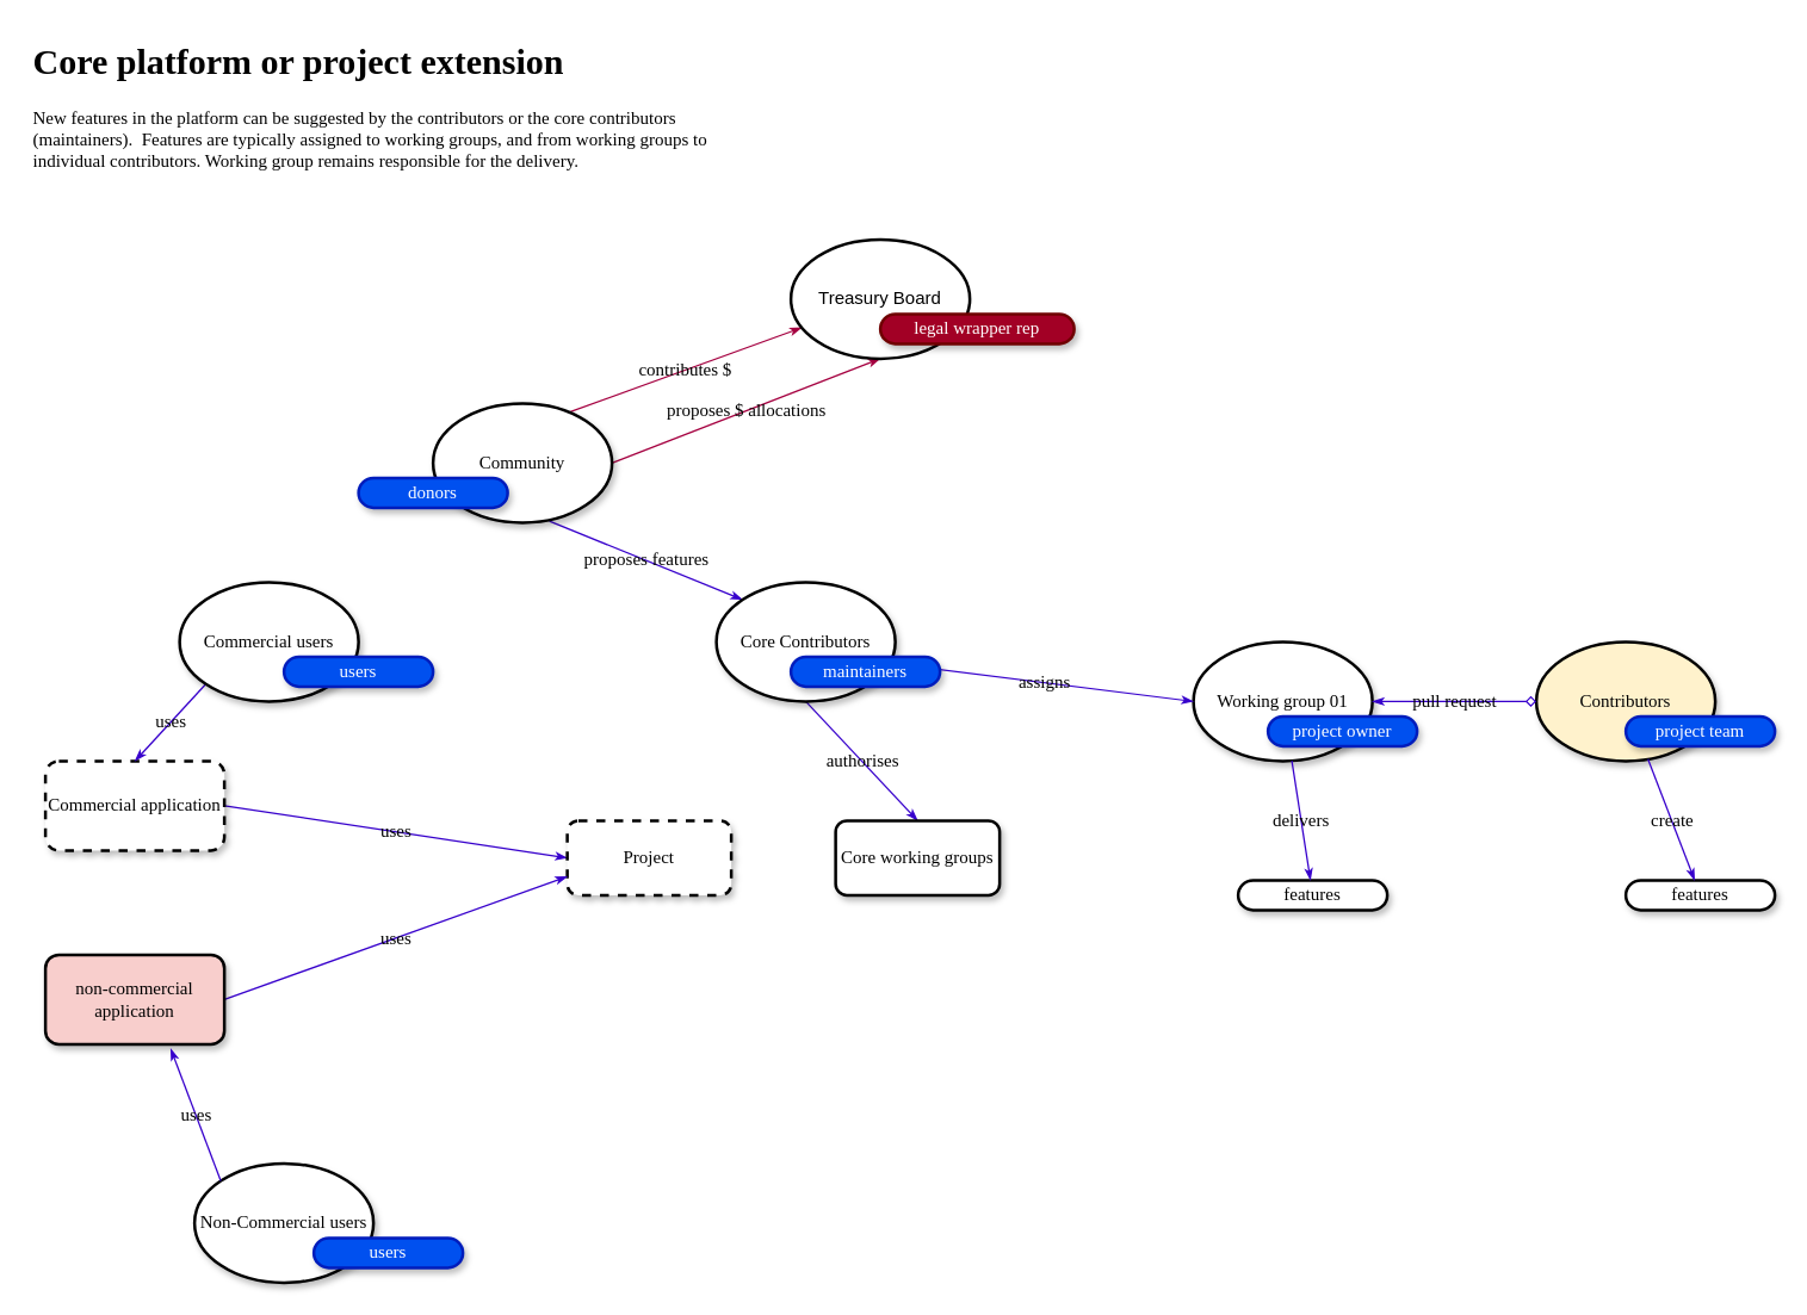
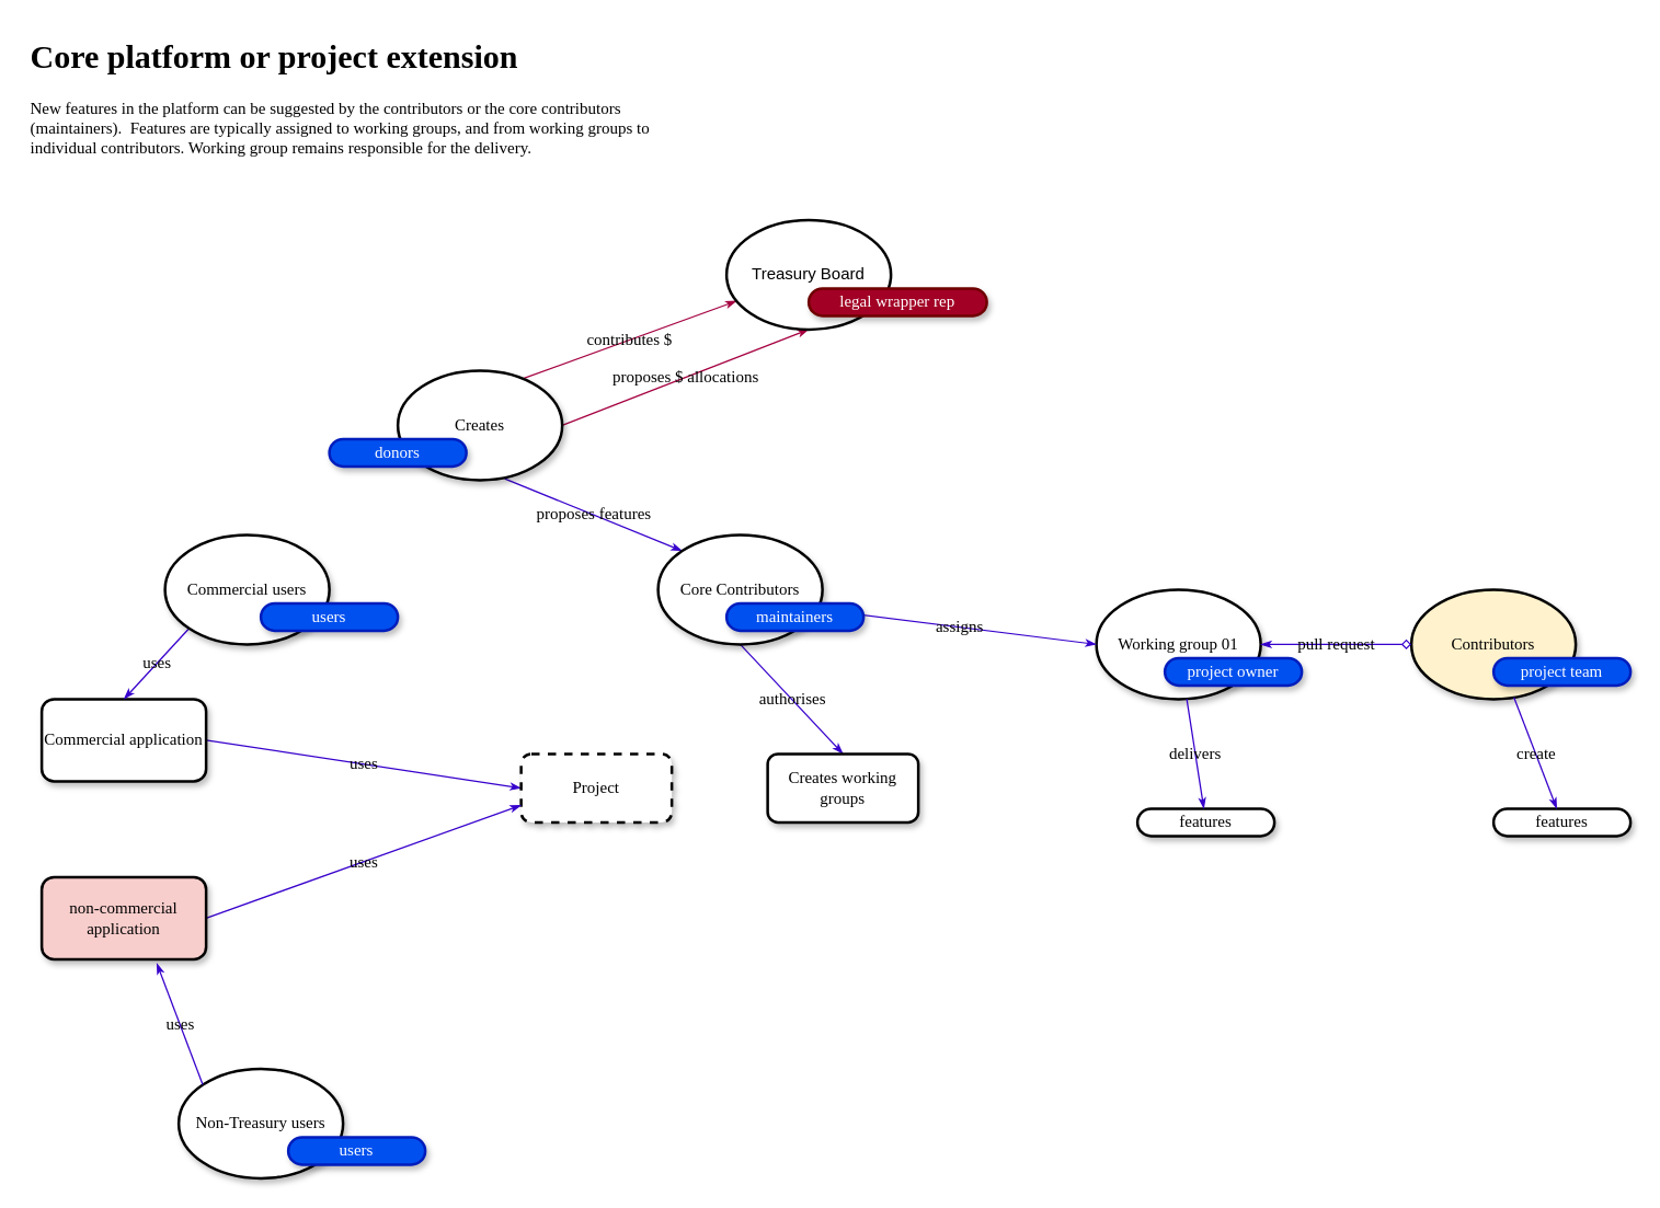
- <mxCell id="5" value="Community" style="ellipse;whiteSpace=wrap;html=1;rounded=1;shadow=1;comic=0;labelBackgroundColor=none;strokeWidth=2;fontFamily=Verdana;fontSize=12;align=center;" parent="1" vertex="1"><mxGeometry x="290" y="270" width="120" height="80" as="geometry" /></mxCell>
+ <mxCell id="5" value="Creates" style="ellipse;whiteSpace=wrap;html=1;rounded=1;shadow=1;comic=0;labelBackgroundColor=none;strokeWidth=2;fontFamily=Verdana;fontSize=12;align=center;" parent="1" vertex="1"><mxGeometry x="290" y="270" width="120" height="80" as="geometry" /></mxCell>
- <mxCell id="12" value="&lt;span&gt;Commercial application&lt;/span&gt;" style="rounded=1;whiteSpace=wrap;html=1;shadow=1;comic=0;labelBackgroundColor=none;strokeWidth=2;fontFamily=Verdana;fontSize=12;align=center;dashed=1;" parent="1" vertex="1"><mxGeometry x="30" y="510" width="120" height="60" as="geometry" /></mxCell>
+ <mxCell id="12" value="&lt;span&gt;Commercial application&lt;/span&gt;" style="rounded=1;whiteSpace=wrap;html=1;shadow=1;comic=0;labelBackgroundColor=none;strokeWidth=2;fontFamily=Verdana;fontSize=12;align=center;" parent="1" vertex="1"><mxGeometry x="30" y="510" width="120" height="60" as="geometry" /></mxCell>
- <mxCell id="25" value="Core working groups" style="rounded=1;whiteSpace=wrap;html=1;shadow=1;comic=0;labelBackgroundColor=none;strokeWidth=2;fontFamily=Verdana;fontSize=12;align=center;" vertex="1" parent="1"><mxGeometry x="560" y="550" width="110" height="50" as="geometry" /></mxCell>
+ <mxCell id="25" value="Creates working groups" style="rounded=1;whiteSpace=wrap;html=1;shadow=1;comic=0;labelBackgroundColor=none;strokeWidth=2;fontFamily=Verdana;fontSize=12;align=center;" vertex="1" parent="1"><mxGeometry x="560" y="550" width="110" height="50" as="geometry" /></mxCell>
- <mxCell id="18" value="&lt;span&gt;Non-Commercial users&lt;/span&gt;" style="ellipse;whiteSpace=wrap;html=1;rounded=1;shadow=1;comic=0;labelBackgroundColor=none;strokeWidth=2;fontFamily=Verdana;fontSize=12;align=center;" parent="1" vertex="1"><mxGeometry x="130" y="780" width="120" height="80" as="geometry" /></mxCell>
+ <mxCell id="18" value="&lt;span&gt;Non-Treasury users&lt;/span&gt;" style="ellipse;whiteSpace=wrap;html=1;rounded=1;shadow=1;comic=0;labelBackgroundColor=none;strokeWidth=2;fontFamily=Verdana;fontSize=12;align=center;" parent="1" vertex="1"><mxGeometry x="130" y="780" width="120" height="80" as="geometry" /></mxCell>
